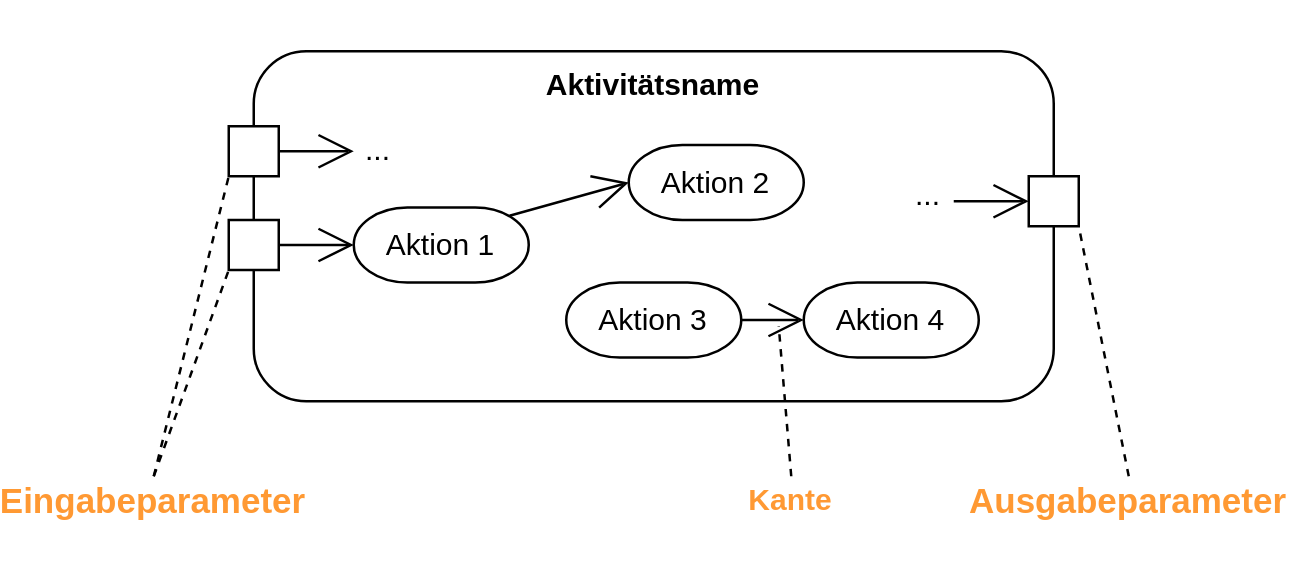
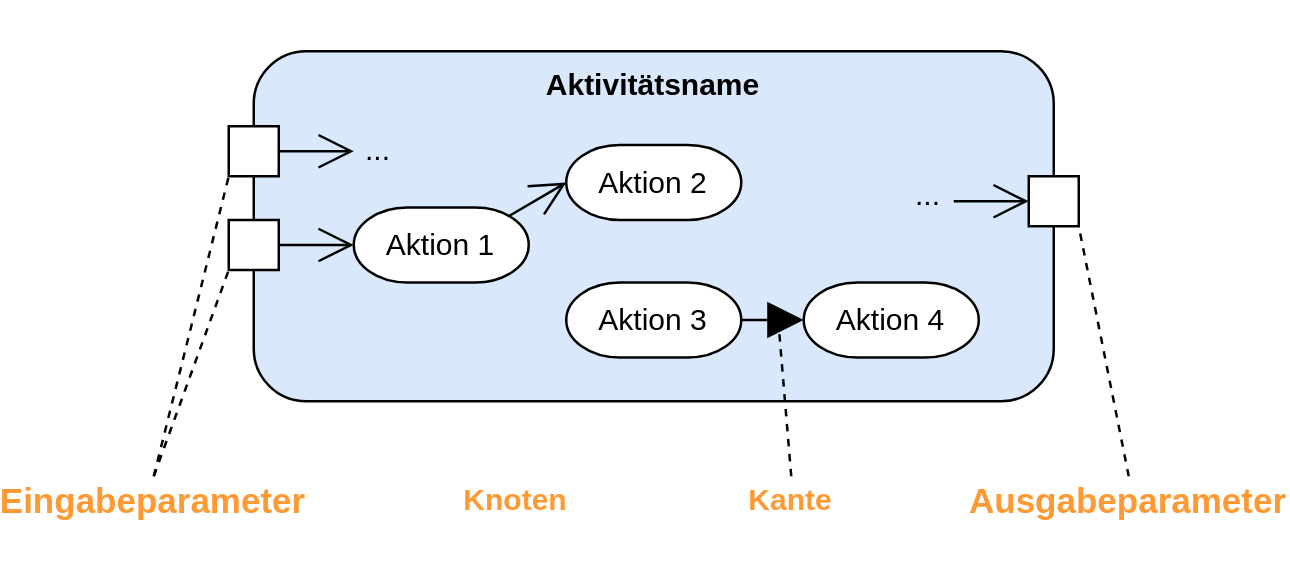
- <mxCell id="7" value="Aktion 2" style="strokeWidth=1;html=1;shape=mxgraph.flowchart.terminator;whiteSpace=wrap;" vertex="1" parent="1"><mxGeometry x="230" y="57.5" width="70" height="30" as="geometry" /></mxCell>
+ <mxCell id="7" value="Aktion 2" style="strokeWidth=1;html=1;shape=mxgraph.flowchart.terminator;whiteSpace=wrap;" vertex="1" parent="1"><mxGeometry x="205" y="57.5" width="70" height="30" as="geometry" /></mxCell>
- <mxCell id="2" value="&lt;div&gt;&lt;b&gt;Aktivitätsname&lt;/b&gt;&lt;/div&gt;" style="rounded=1;whiteSpace=wrap;html=1;align=center;verticalAlign=top;" vertex="1" parent="1"><mxGeometry x="80" y="20" width="320" height="140" as="geometry" /></mxCell>
+ <mxCell id="2" value="&lt;div&gt;&lt;b&gt;Aktivitätsname&lt;/b&gt;&lt;/div&gt;" style="rounded=1;whiteSpace=wrap;html=1;align=center;verticalAlign=top;fillColor=#dae8fc;" vertex="1" parent="1"><mxGeometry x="80" y="20" width="320" height="140" as="geometry" /></mxCell>
- <mxCell id="12" value="" style="endArrow=open;endFill=1;endSize=12;html=1;exitX=1;exitY=0.5;exitDx=0;exitDy=0;entryX=0;entryY=0.5;entryDx=0;entryDy=0;entryPerimeter=0;exitPerimeter=0;" edge="1" parent="1" source="8" target="9"><mxGeometry width="160" relative="1" as="geometry"><mxPoint x="202.3" y="105.8" as="sourcePoint" /><mxPoint x="225" y="92.5" as="targetPoint" /></mxGeometry></mxCell>
+ <mxCell id="12" value="" style="endArrow=block;endFill=1;endSize=12;html=1;exitX=1;exitY=0.5;exitDx=0;exitDy=0;entryX=0;entryY=0.5;entryDx=0;entryDy=0;entryPerimeter=0;exitPerimeter=0;" edge="1" parent="1" source="8" target="9"><mxGeometry width="160" relative="1" as="geometry"><mxPoint x="202.3" y="105.8" as="sourcePoint" /><mxPoint x="225" y="92.5" as="targetPoint" /></mxGeometry></mxCell>
+ <mxCell id="20" value="Knoten" style="text;html=1;strokeColor=none;fillColor=none;align=center;verticalAlign=middle;whiteSpace=wrap;rounded=0;fontColor=#FF9933;fontStyle=1" vertex="1" parent="1"><mxGeometry x="165" y="190" width="40" height="20" as="geometry" /></mxCell>
